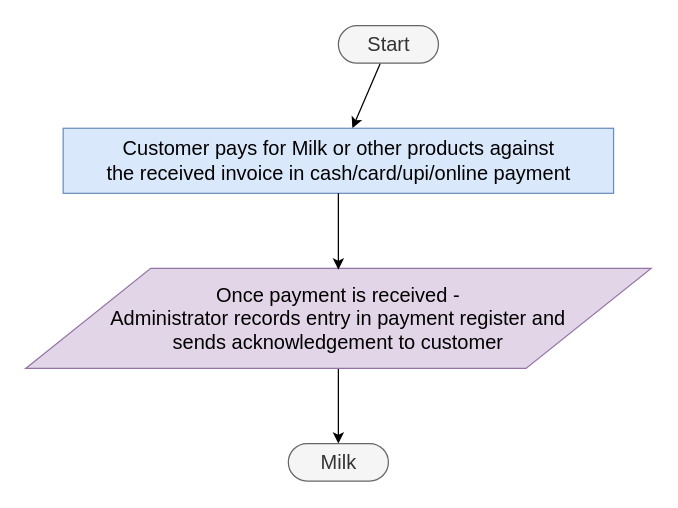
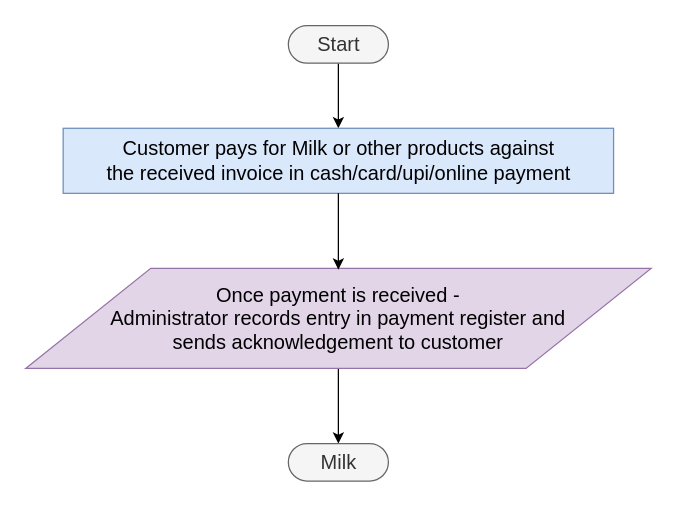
- <mxCell id="3" value="&lt;font style=&quot;font-size: 16px;&quot;&gt;Start&lt;/font&gt;" style="html=1;dashed=0;whitespace=wrap;shape=mxgraph.dfd.start;fillColor=#f5f5f5;fontColor=#333333;strokeColor=#666666;fontSize=16;" parent="1" vertex="1"><mxGeometry x="270" y="20" width="80" height="30" as="geometry" /></mxCell>
+ <mxCell id="3" value="&lt;font style=&quot;font-size: 16px;&quot;&gt;Start&lt;/font&gt;" style="html=1;dashed=0;whitespace=wrap;shape=mxgraph.dfd.start;fillColor=#f5f5f5;fontColor=#333333;strokeColor=#666666;fontSize=16;" parent="1" vertex="1"><mxGeometry x="230" y="20" width="80" height="30" as="geometry" /></mxCell>
